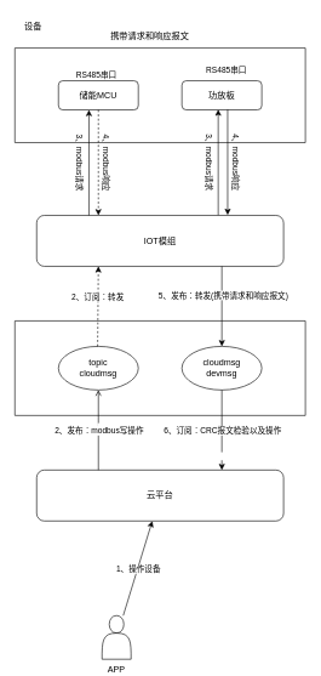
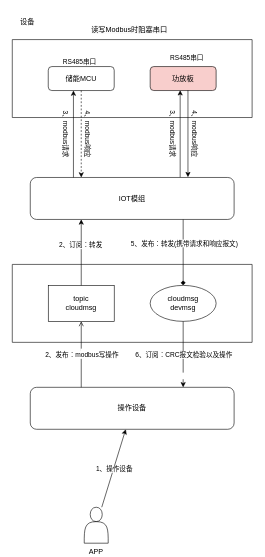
- <mxCell id="30" value="&lt;span style=&quot;color: rgb(0, 0, 0); font-family: Helvetica; font-size: 12px; font-style: normal; font-variant-ligatures: normal; font-variant-caps: normal; font-weight: 400; letter-spacing: normal; orphans: 2; text-align: center; text-indent: 0px; text-transform: none; widows: 2; word-spacing: 0px; -webkit-text-stroke-width: 0px; background-color: rgb(251, 251, 251); text-decoration-thickness: initial; text-decoration-style: initial; text-decoration-color: initial; float: none; display: inline !important;&quot;&gt;携带请求和响应报文&lt;/span&gt;" style="text;whiteSpace=wrap;html=1;" parent="1" vertex="1"><mxGeometry x="150" y="35" width="160" height="50" as="geometry" /></mxCell>
+ <mxCell id="30" value="&lt;span style=&quot;color: rgb(0, 0, 0); font-family: Helvetica; font-size: 12px; font-style: normal; font-variant-ligatures: normal; font-variant-caps: normal; font-weight: 400; letter-spacing: normal; orphans: 2; text-align: center; text-indent: 0px; text-transform: none; widows: 2; word-spacing: 0px; -webkit-text-stroke-width: 0px; background-color: rgb(251, 251, 251); text-decoration-thickness: initial; text-decoration-style: initial; text-decoration-color: initial; float: none; display: inline !important;&quot;&gt;读写Modbus时阻塞串口&lt;/span&gt;" style="text;whiteSpace=wrap;html=1;" parent="1" vertex="1"><mxGeometry x="150" y="35" width="160" height="50" as="geometry" /></mxCell>
- <mxCell id="3" value="功放板" style="rounded=1;whiteSpace=wrap;html=1;" parent="1" vertex="1"><mxGeometry x="250" y="110" width="110" height="40" as="geometry" /></mxCell>
+ <mxCell id="3" value="功放板" style="rounded=1;whiteSpace=wrap;html=1;fillColor=#f8cecc;" parent="1" vertex="1"><mxGeometry x="250" y="110" width="110" height="40" as="geometry" /></mxCell>
- <mxCell id="13" value="" style="rounded=0;orthogonalLoop=1;jettySize=auto;html=1;entryX=0.25;entryY=1;entryDx=0;entryDy=0;dashed=1;" parent="1" source="7" target="4" edge="1"><mxGeometry relative="1" as="geometry" /></mxCell>
+ <mxCell id="13" value="" style="rounded=0;orthogonalLoop=1;jettySize=auto;html=1;entryX=0.25;entryY=1;entryDx=0;entryDy=0;" parent="1" source="7" target="4" edge="1"><mxGeometry relative="1" as="geometry" /></mxCell>
- <mxCell id="24" value="" style="endArrow=classic;html=1;rounded=0;exitX=0.75;exitY=1;exitDx=0;exitDy=0;entryX=0.5;entryY=0;entryDx=0;entryDy=0;" parent="1" source="4" target="8" edge="1"><mxGeometry width="50" height="50" relative="1" as="geometry"><mxPoint x="600" y="345" as="sourcePoint" /><mxPoint x="650" y="295" as="targetPoint" /></mxGeometry></mxCell>
+ <mxCell id="24" value="" style="endArrow=diamond;html=1;rounded=0;exitX=0.75;exitY=1;exitDx=0;exitDy=0;entryX=0.5;entryY=0;entryDx=0;entryDy=0;" parent="1" source="4" target="8" edge="1"><mxGeometry width="50" height="50" relative="1" as="geometry"><mxPoint x="600" y="345" as="sourcePoint" /><mxPoint x="650" y="295" as="targetPoint" /></mxGeometry></mxCell>
- <mxCell id="7" value="topic&lt;br&gt;cloudmsg" style="ellipse;whiteSpace=wrap;html=1;" parent="6" vertex="1"><mxGeometry x="60" y="35" width="110" height="60" as="geometry" /></mxCell>
+ <mxCell id="7" value="topic&lt;br&gt;cloudmsg" style="whiteSpace=wrap;html=1;rounded=0;" parent="6" vertex="1"><mxGeometry x="60" y="35" width="110" height="60" as="geometry" /></mxCell>
- <mxCell id="9" value="云平台" style="rounded=1;whiteSpace=wrap;html=1;" parent="1" vertex="1"><mxGeometry x="50" y="645" width="340" height="70" as="geometry" /></mxCell>
+ <mxCell id="9" value="操作设备" style="rounded=1;whiteSpace=wrap;html=1;" parent="1" vertex="1"><mxGeometry x="50" y="645" width="340" height="70" as="geometry" /></mxCell>
